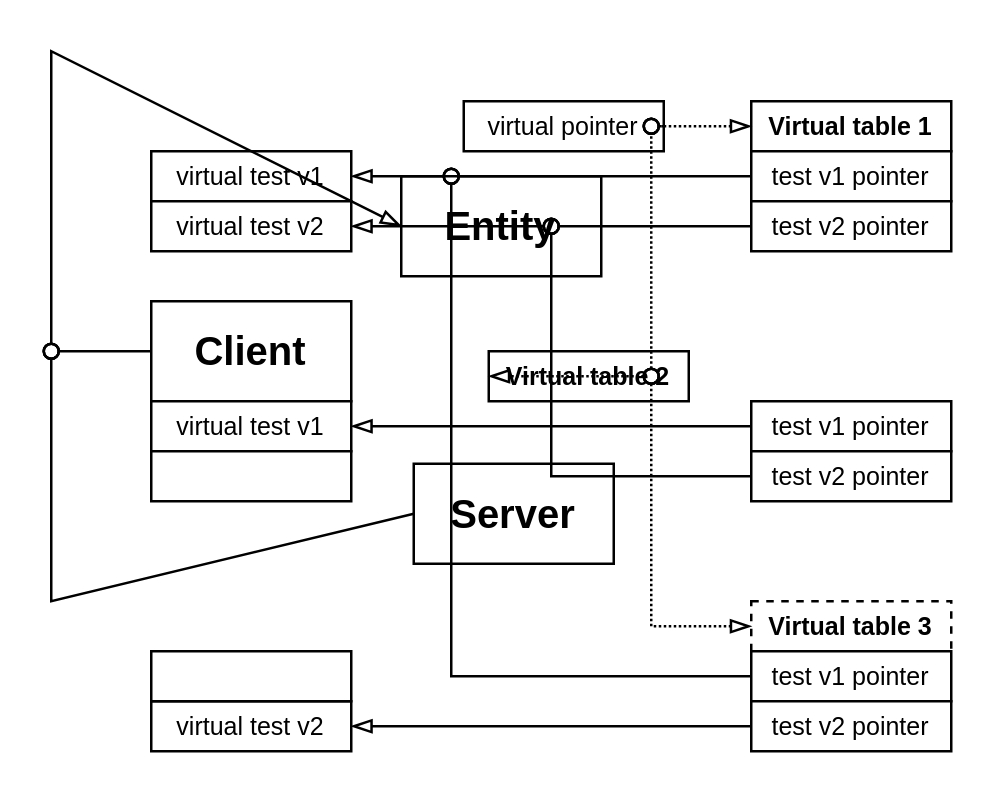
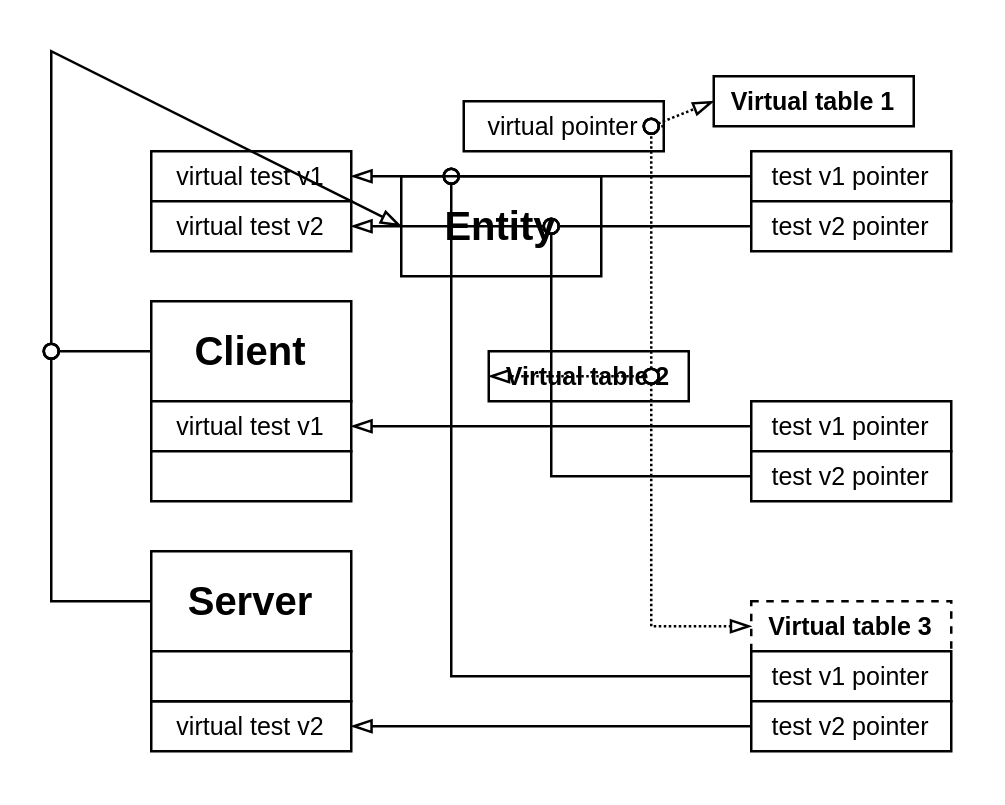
- <mxCell id="10" value="&lt;font style=&quot;&quot; face=&quot;Helvetica&quot;&gt;&lt;font style=&quot;font-size: 10px;&quot;&gt;&lt;b style=&quot;&quot;&gt;Virtual table 1&lt;/b&gt;&lt;/font&gt;&lt;/font&gt;" style="rounded=0;whiteSpace=wrap;html=1;fillColor=none;" parent="1" vertex="1"><mxGeometry x="300" y="40" width="80" height="20" as="geometry" /></mxCell>
+ <mxCell id="10" value="&lt;font style=&quot;&quot; face=&quot;Helvetica&quot;&gt;&lt;font style=&quot;font-size: 10px;&quot;&gt;&lt;b style=&quot;&quot;&gt;Virtual table 1&lt;/b&gt;&lt;/font&gt;&lt;/font&gt;" style="rounded=0;whiteSpace=wrap;html=1;fillColor=none;" parent="1" vertex="1"><mxGeometry x="285" y="30" width="80" height="20" as="geometry" /></mxCell>
- <mxCell id="8" value="&lt;span style=&quot;font-size: 16px;&quot;&gt;&lt;b style=&quot;&quot;&gt;&lt;font face=&quot;Helvetica&quot;&gt;Server&lt;/font&gt;&lt;/b&gt;&lt;/span&gt;" style="rounded=0;whiteSpace=wrap;html=1;fillColor=none;" parent="1" vertex="1"><mxGeometry x="165" y="185" width="80" height="40" as="geometry" /></mxCell>
+ <mxCell id="8" value="&lt;span style=&quot;font-size: 16px;&quot;&gt;&lt;b style=&quot;&quot;&gt;&lt;font face=&quot;Helvetica&quot;&gt;Server&lt;/font&gt;&lt;/b&gt;&lt;/span&gt;" style="rounded=0;whiteSpace=wrap;html=1;fillColor=none;" parent="1" vertex="1"><mxGeometry x="60" y="220" width="80" height="40" as="geometry" /></mxCell>
